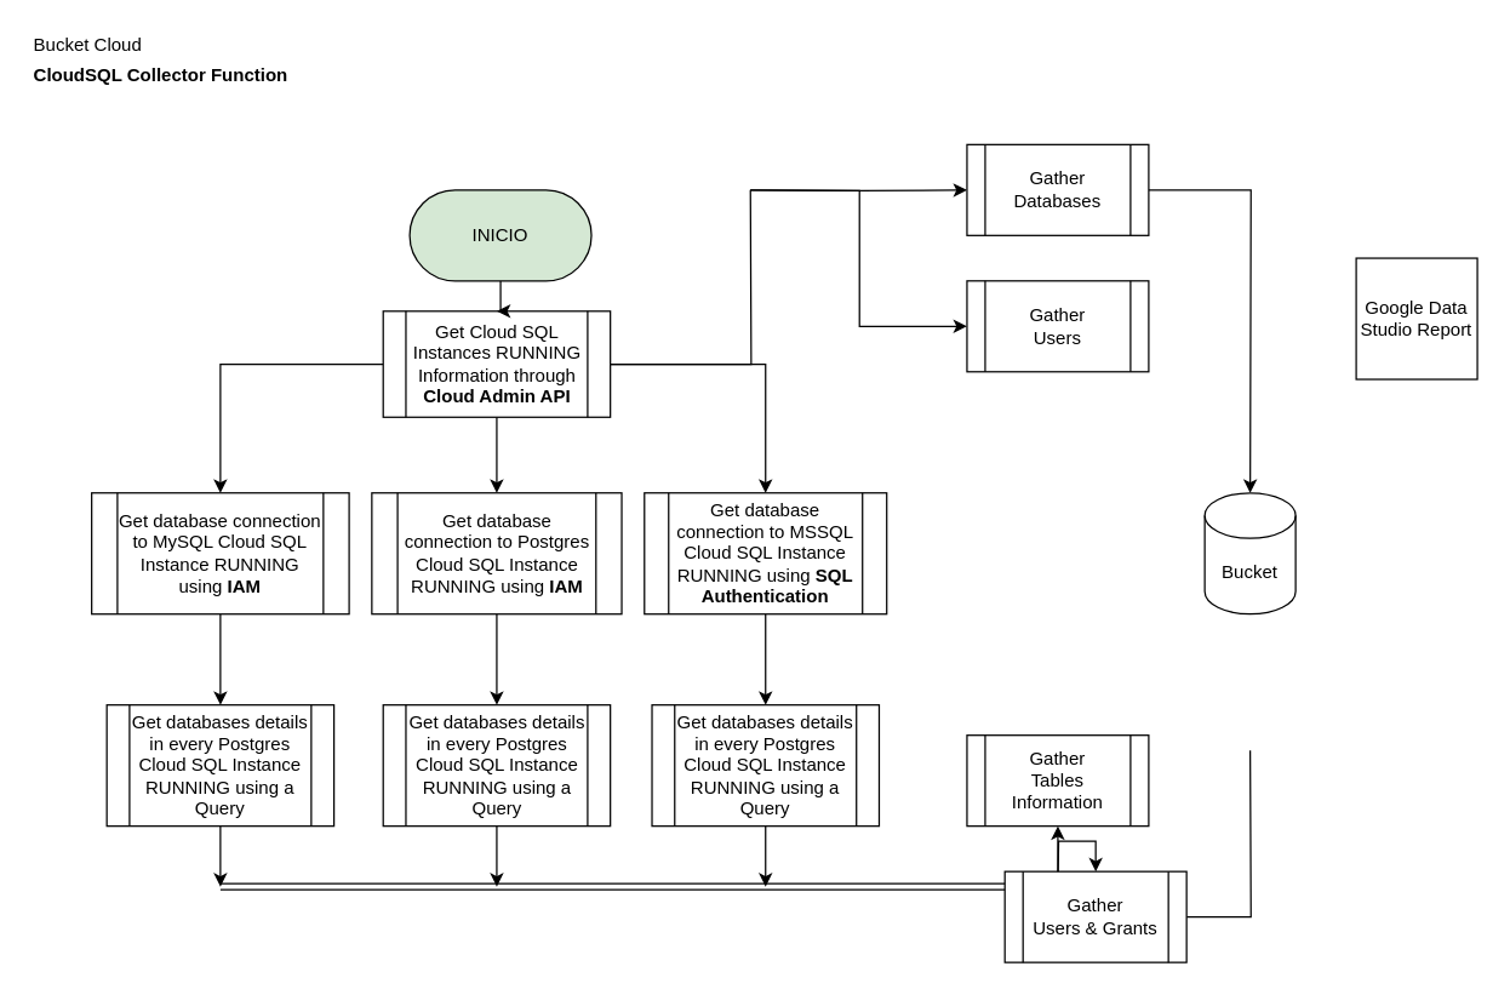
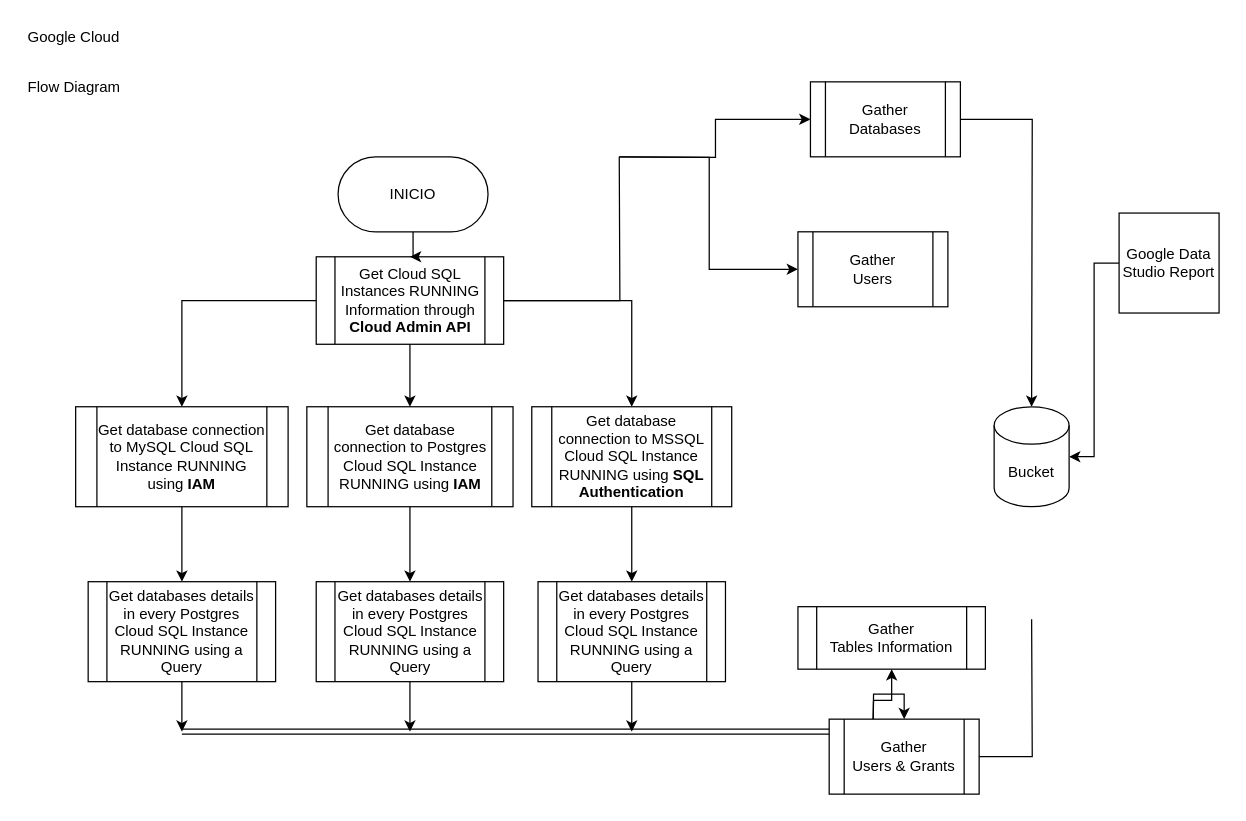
- <mxCell id="35" value="Bucket Cloud" style="text;html=1;align=left;verticalAlign=middle;resizable=0;points=[];autosize=1;strokeColor=none;fillColor=none;fontStyle=0" vertex="1" parent="1"><mxGeometry x="20" y="20" width="90" height="20" as="geometry" /></mxCell>
+ <mxCell id="35" value="Google Cloud" style="text;html=1;align=left;verticalAlign=middle;resizable=0;points=[];autosize=1;strokeColor=none;fillColor=none;fontStyle=0" vertex="1" parent="1"><mxGeometry x="20" y="20" width="90" height="20" as="geometry" /></mxCell>
- <mxCell id="36" value="CloudSQL Collector Function" style="text;html=1;align=left;verticalAlign=middle;resizable=0;points=[];autosize=1;strokeColor=none;fillColor=none;fontStyle=1" vertex="1" parent="1"><mxGeometry x="20" y="40" width="180" height="20" as="geometry" /></mxCell>
+ <mxCell id="37" value="Flow Diagram" style="text;html=1;align=left;verticalAlign=middle;resizable=0;points=[];autosize=1;strokeColor=none;fillColor=none;" vertex="1" parent="1"><mxGeometry x="20" y="60" width="90" height="20" as="geometry" /></mxCell>
- <mxCell id="12" value="Gather&lt;br&gt;Databases" style="shape=process;whiteSpace=wrap;html=1;backgroundOutline=1;" parent="1" vertex="1"><mxGeometry x="638" y="95" width="120" height="60" as="geometry" /></mxCell>
+ <mxCell id="12" value="Gather&lt;br&gt;Databases" style="shape=process;whiteSpace=wrap;html=1;backgroundOutline=1;" parent="1" vertex="1"><mxGeometry x="648" y="65" width="120" height="60" as="geometry" /></mxCell>
- <mxCell id="8" value="INICIO" style="rounded=1;whiteSpace=wrap;html=1;arcSize=50;fillColor=#d5e8d4;" parent="1" vertex="1"><mxGeometry x="270" y="125" width="120" height="60" as="geometry" /></mxCell>
+ <mxCell id="8" value="INICIO" style="rounded=1;whiteSpace=wrap;html=1;arcSize=50;" parent="1" vertex="1"><mxGeometry x="270" y="125" width="120" height="60" as="geometry" /></mxCell>
+ <mxCell id="17" style="edgeStyle=orthogonalEdgeStyle;rounded=0;orthogonalLoop=1;jettySize=auto;html=1;entryX=1;entryY=0.5;entryDx=0;entryDy=0;entryPerimeter=0;" parent="1" source="18" target="16" edge="1"><mxGeometry relative="1" as="geometry" /></mxCell>
- <mxCell id="14" value="Gather&lt;br&gt;Tables Information" style="shape=process;whiteSpace=wrap;html=1;backgroundOutline=1;" parent="1" vertex="1"><mxGeometry x="638" y="485" width="120" height="60" as="geometry" /></mxCell>
+ <mxCell id="14" value="Gather&lt;br&gt;Tables Information" style="shape=process;whiteSpace=wrap;html=1;backgroundOutline=1;" parent="1" vertex="1"><mxGeometry x="638" y="485" width="150" height="50" as="geometry" /></mxCell>
